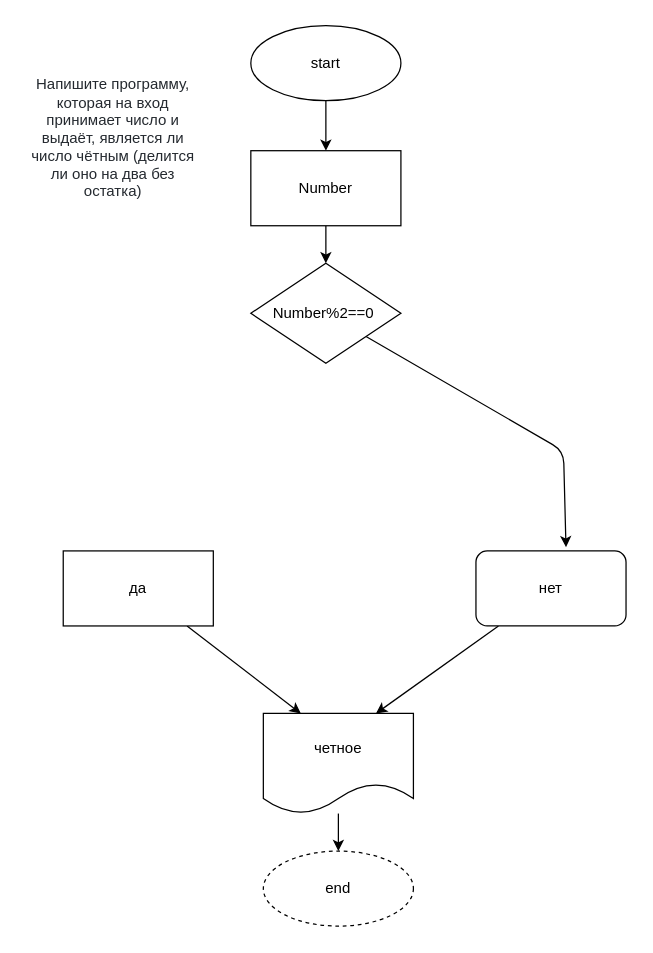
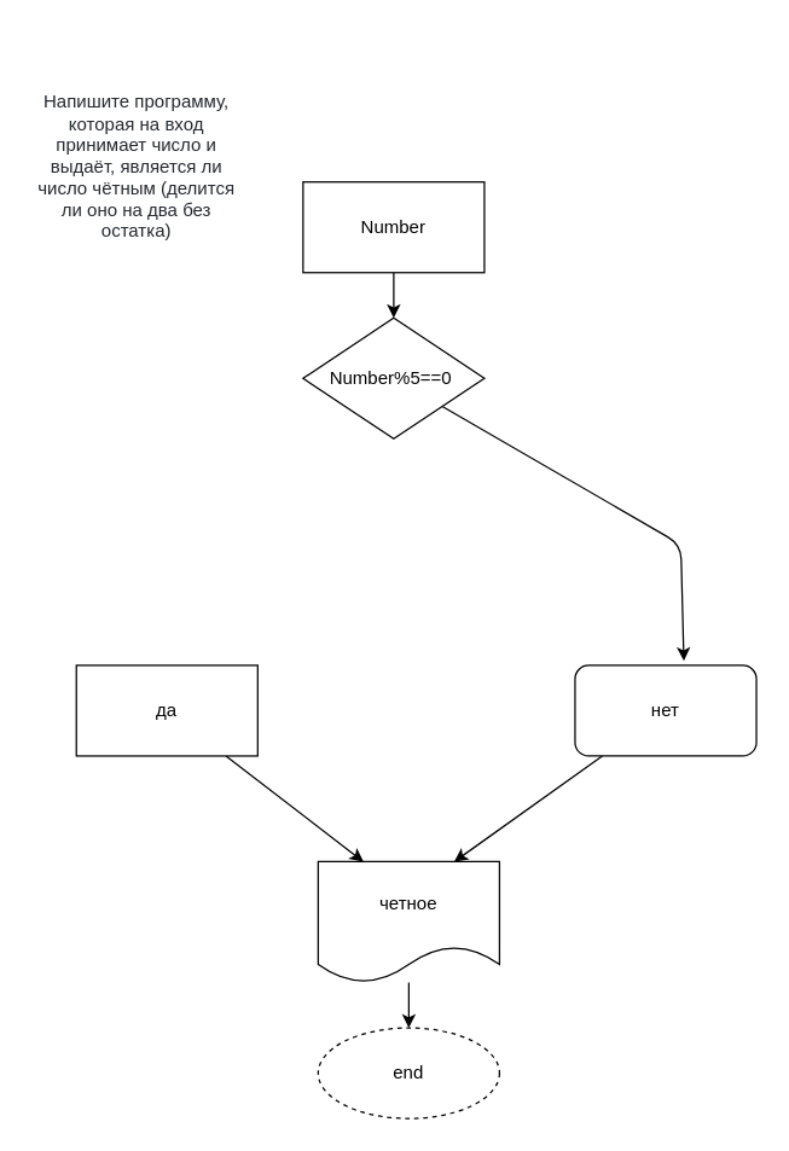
- <mxCell id="3" value="start" style="ellipse;whiteSpace=wrap;html=1;" parent="1" vertex="1"><mxGeometry x="200" y="20" width="120" height="60" as="geometry" /></mxCell>
- <mxCell id="2" value="" style="edgeStyle=none;html=1;" parent="1" source="3" target="5" edge="1"><mxGeometry relative="1" as="geometry" /></mxCell>
- <mxCell id="8" value="Number%2==0&amp;nbsp;" style="rhombus;whiteSpace=wrap;html=1;" parent="1" vertex="1"><mxGeometry x="200" y="210" width="120" height="80" as="geometry" /></mxCell>
+ <mxCell id="8" value="Number%5==0&amp;nbsp;" style="rhombus;whiteSpace=wrap;html=1;" parent="1" vertex="1"><mxGeometry x="200" y="210" width="120" height="80" as="geometry" /></mxCell>
